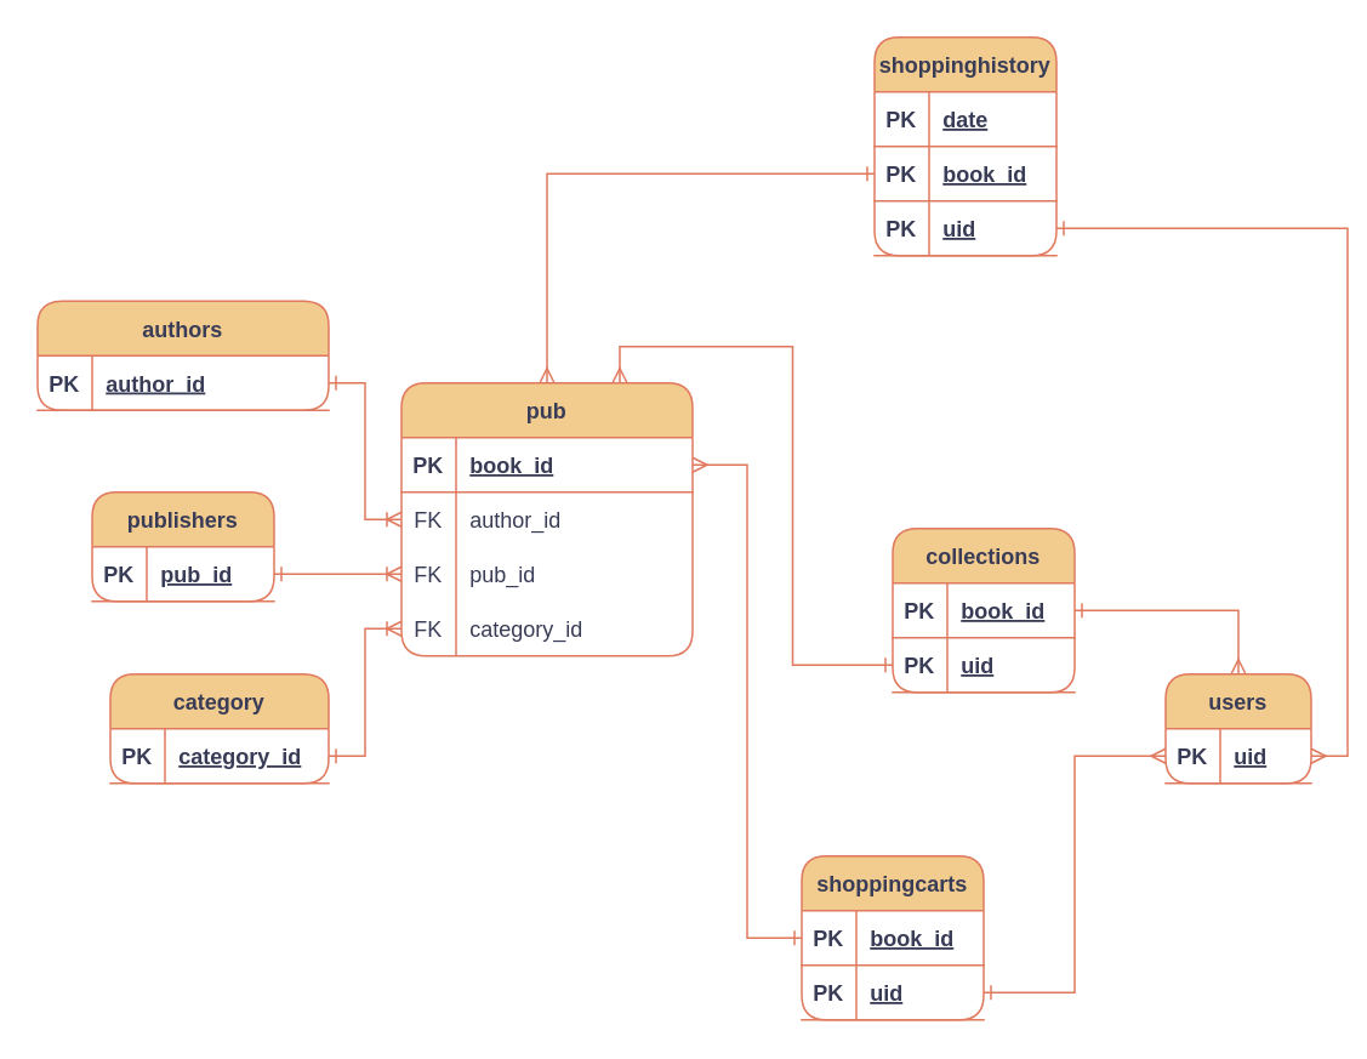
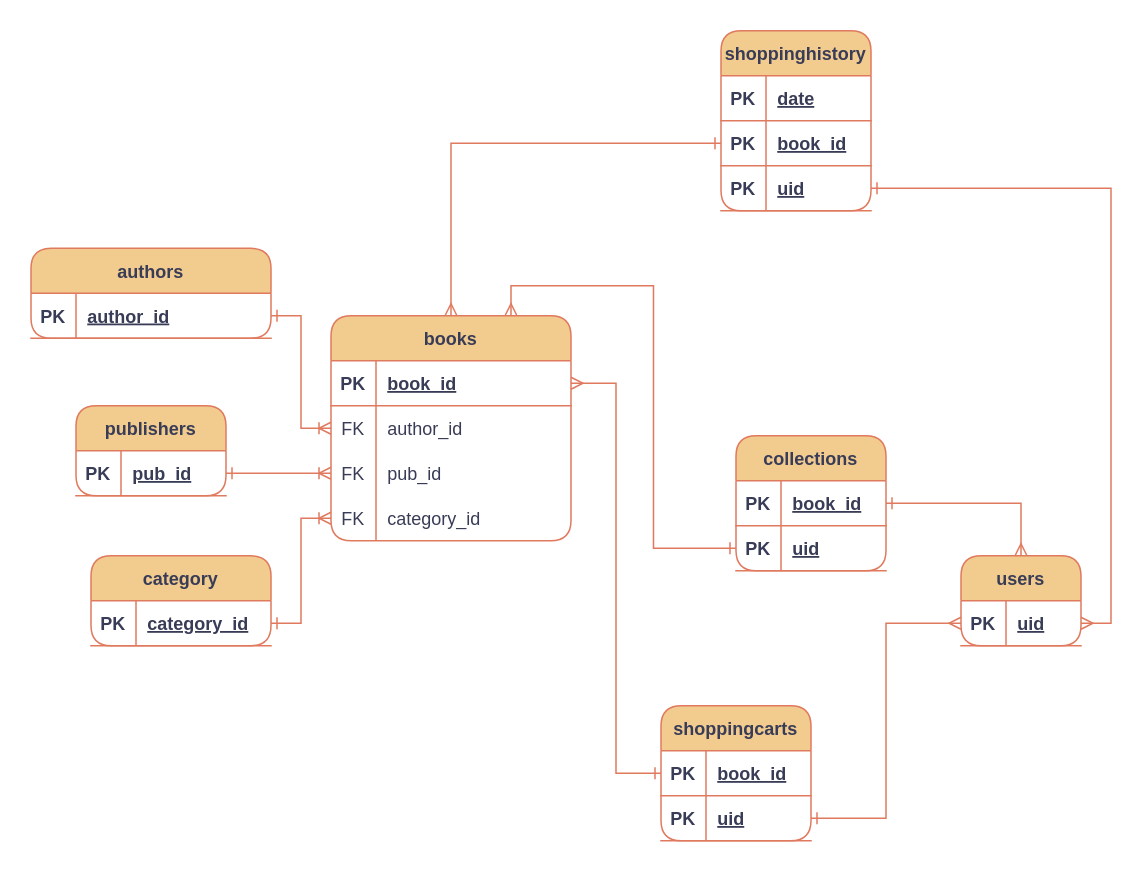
- <mxCell id="4" value="pub" style="shape=table;startSize=30;container=1;collapsible=1;childLayout=tableLayout;fixedRows=1;rowLines=0;fontStyle=1;align=center;resizeLast=1;rounded=1;labelBackgroundColor=none;fillColor=#F2CC8F;strokeColor=#E07A5F;fontColor=#393C56;" parent="1" vertex="1"><mxGeometry x="220" y="210" width="160" height="150" as="geometry" /></mxCell>
+ <mxCell id="4" value="books" style="shape=table;startSize=30;container=1;collapsible=1;childLayout=tableLayout;fixedRows=1;rowLines=0;fontStyle=1;align=center;resizeLast=1;rounded=1;labelBackgroundColor=none;fillColor=#F2CC8F;strokeColor=#E07A5F;fontColor=#393C56;" parent="1" vertex="1"><mxGeometry x="220" y="210" width="160" height="150" as="geometry" /></mxCell>
